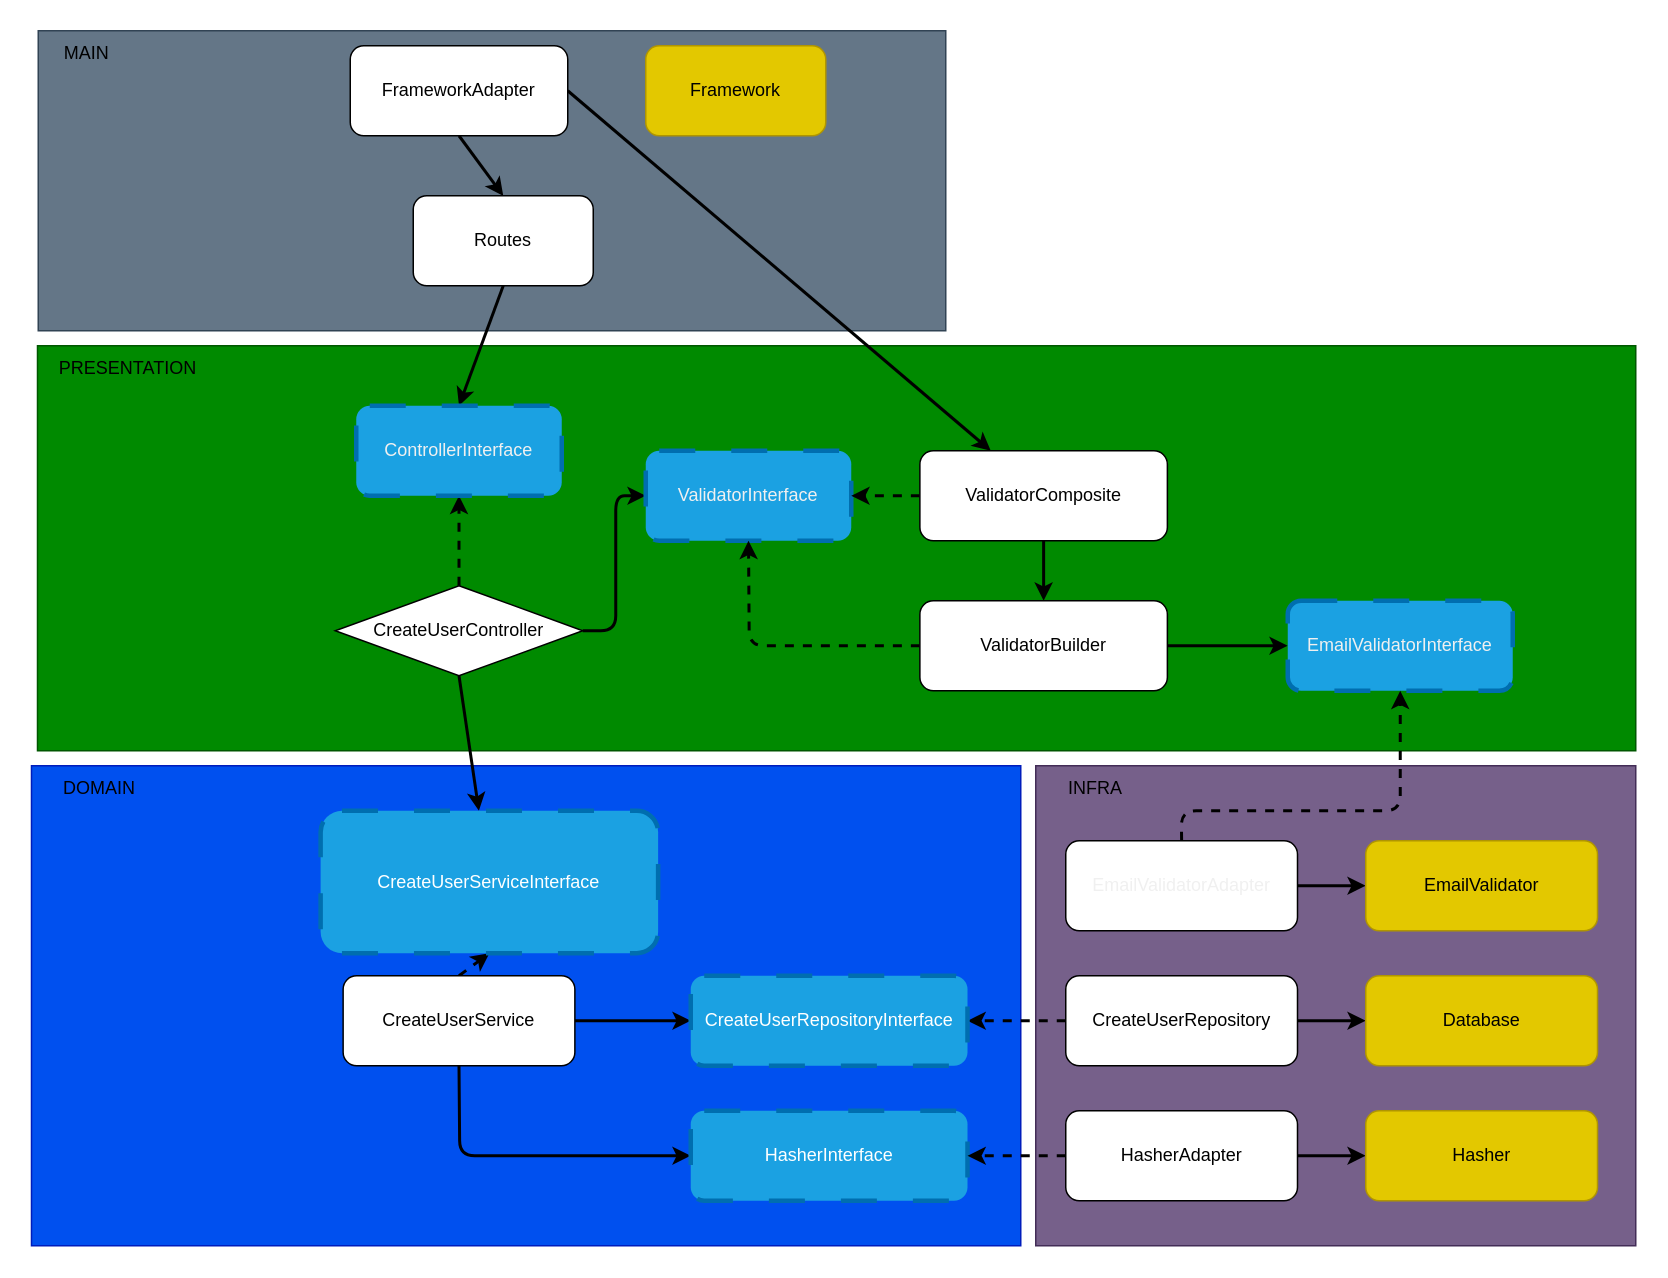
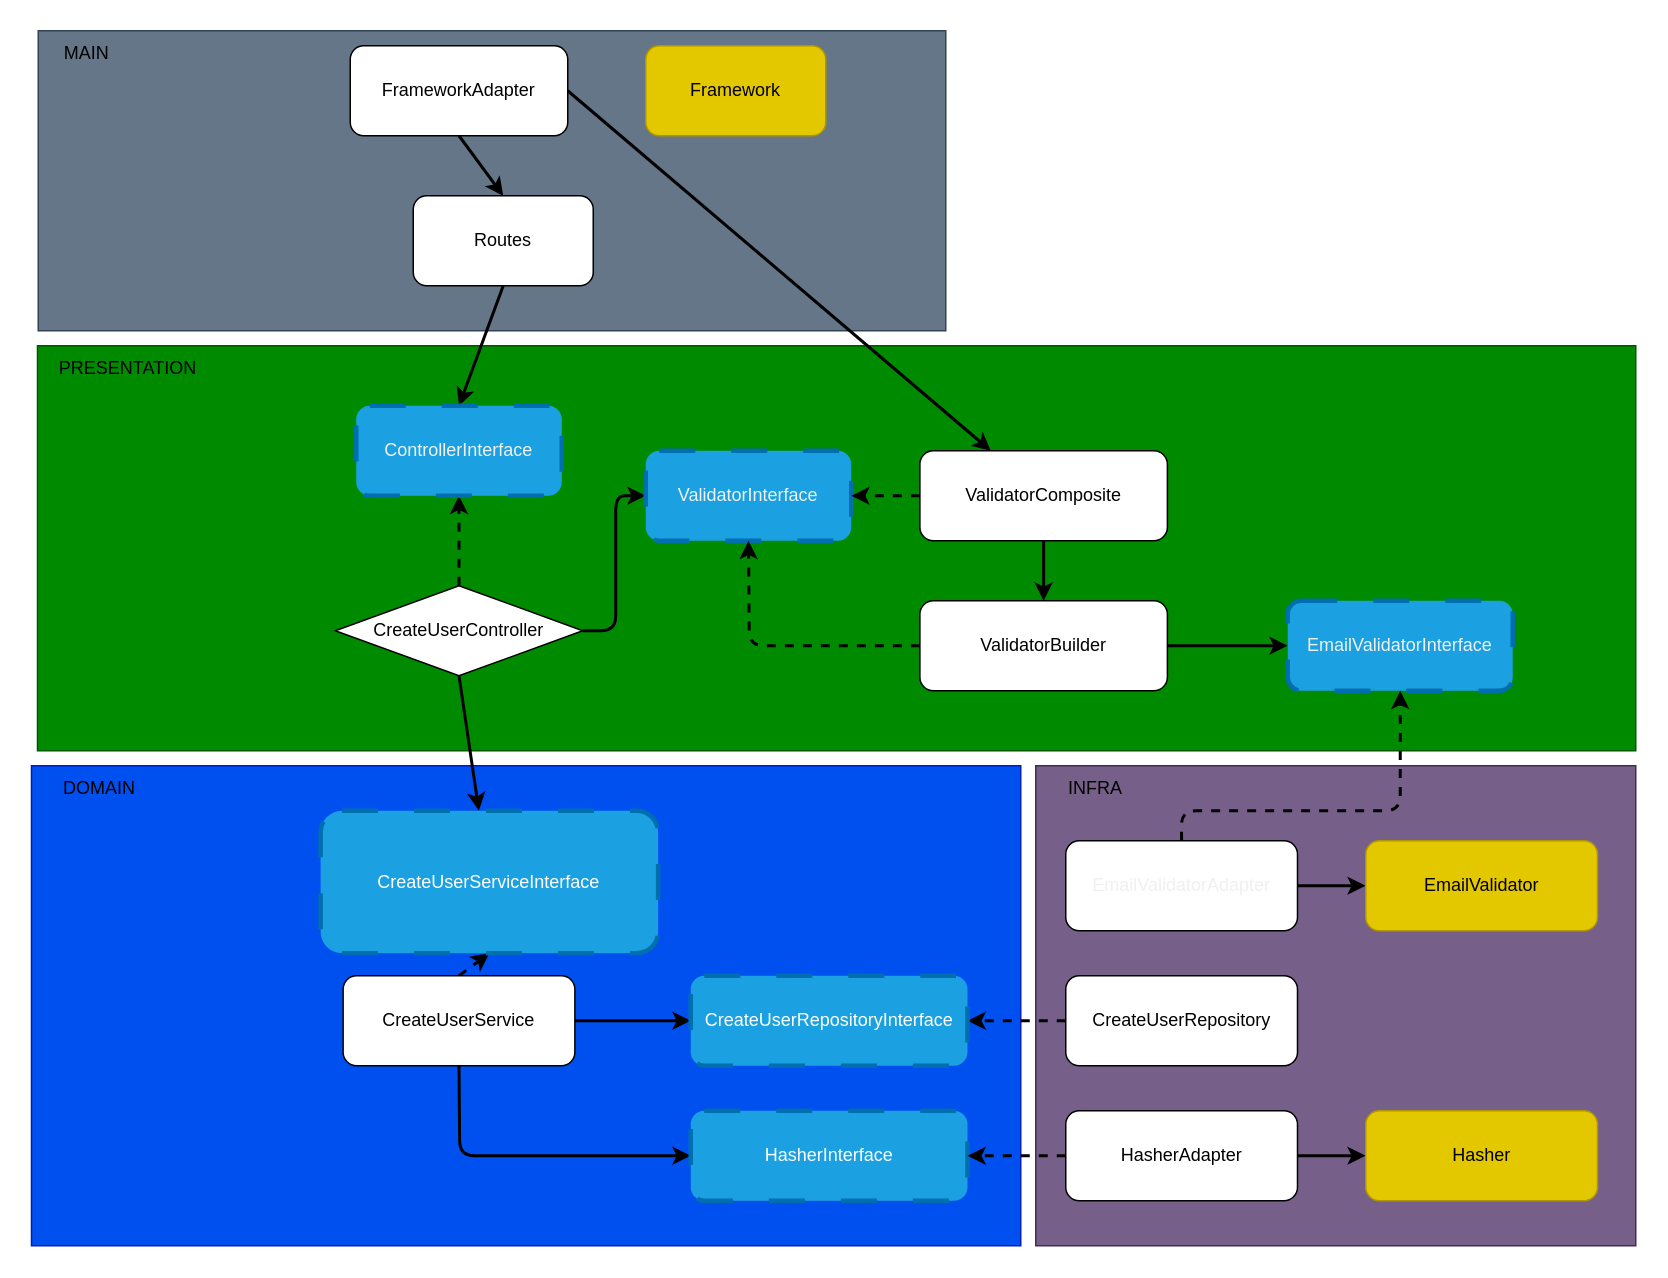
- <mxCell id="20" style="edgeStyle=none;html=1;exitX=1;exitY=0.5;exitDx=0;exitDy=0;entryX=0;entryY=0.5;entryDx=0;entryDy=0;strokeWidth=2;" parent="1" source="21" target="22" edge="1"><mxGeometry relative="1" as="geometry" /></mxCell>
- <mxCell id="22" value="Database" style="rounded=1;whiteSpace=wrap;html=1;fillColor=#e3c800;fontColor=#000000;strokeColor=#B09500;" parent="1" vertex="1"><mxGeometry x="910" y="650" width="154.5" height="60" as="geometry" /></mxCell>
